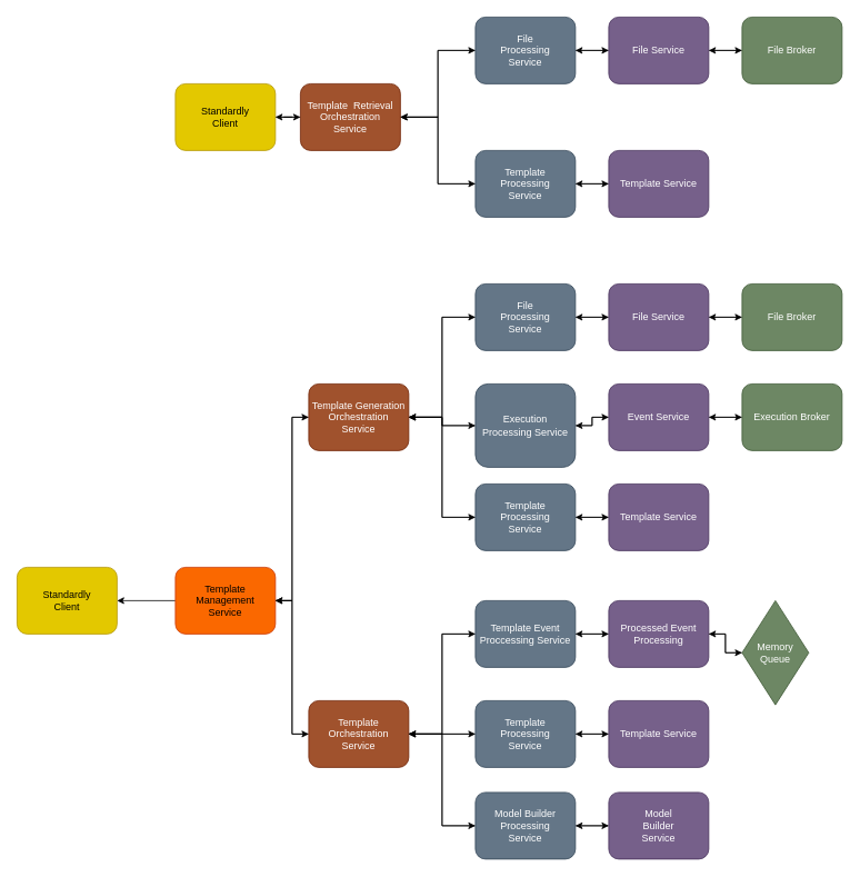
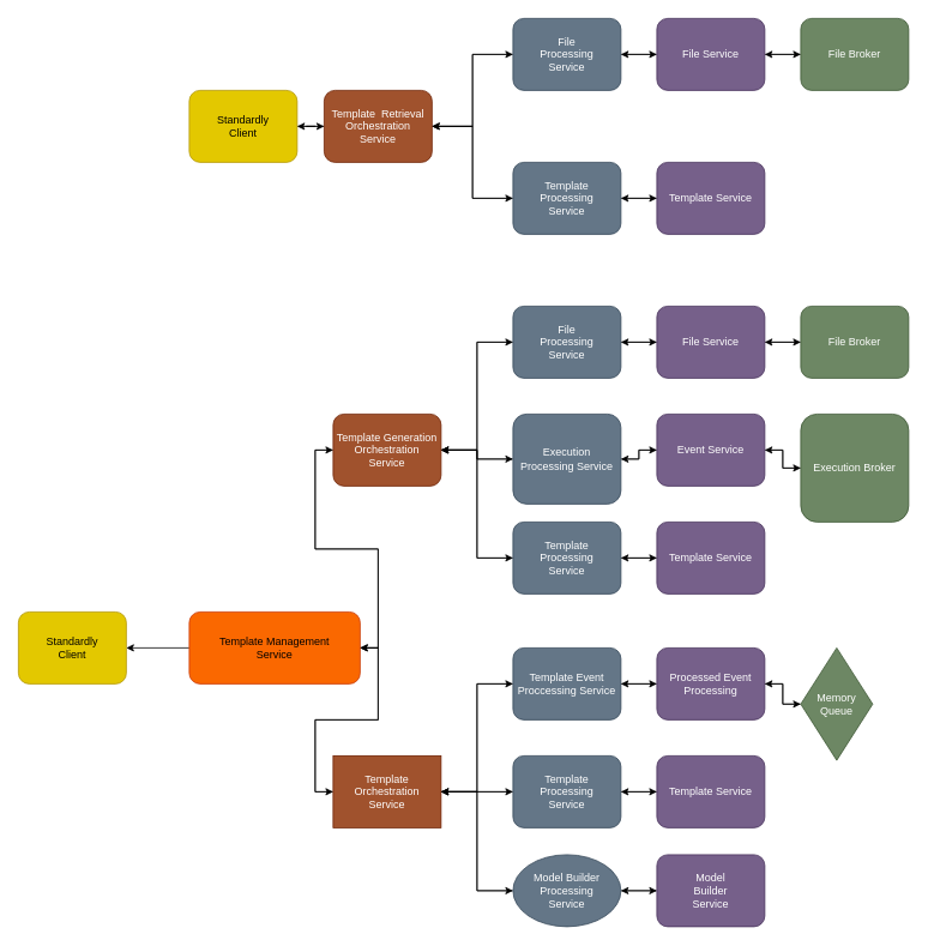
- <mxCell id="47" value="Execution Broker" style="rounded=1;whiteSpace=wrap;html=1;fillColor=#6d8764;fontColor=#ffffff;strokeColor=#3A5431;" vertex="1" parent="1"><mxGeometry x="890" y="460" width="120" height="80" as="geometry" /></mxCell>
+ <mxCell id="47" value="Execution Broker" style="rounded=1;whiteSpace=wrap;html=1;fillColor=#6d8764;fontColor=#ffffff;strokeColor=#3A5431;" vertex="1" parent="1"><mxGeometry x="890" y="460" width="120" height="120" as="geometry" /></mxCell>
- <mxCell id="40" value="Template Management &lt;br&gt;Service" style="rounded=1;whiteSpace=wrap;html=1;fillColor=#fa6800;fontColor=#000000;strokeColor=#C73500;" parent="1" vertex="1"><mxGeometry x="210" y="680" width="120" height="80" as="geometry" /></mxCell>
+ <mxCell id="40" value="Template Management &lt;br&gt;Service" style="rounded=1;whiteSpace=wrap;html=1;fillColor=#fa6800;fontColor=#000000;strokeColor=#C73500;" parent="1" vertex="1"><mxGeometry x="210" y="680" width="190" height="80" as="geometry" /></mxCell>
- <mxCell id="31" value="Template Orchestration &lt;br&gt;Service" style="rounded=1;whiteSpace=wrap;html=1;fillColor=#a0522d;fontColor=#ffffff;strokeColor=#6D1F00;" parent="1" vertex="1"><mxGeometry x="370" y="840" width="120" height="80" as="geometry" /></mxCell>
+ <mxCell id="31" value="Template Orchestration &lt;br&gt;Service" style="whiteSpace=wrap;html=1;fillColor=#a0522d;fontColor=#ffffff;strokeColor=#6D1F00;rounded=0;" parent="1" vertex="1"><mxGeometry x="370" y="840" width="120" height="80" as="geometry" /></mxCell>
- <mxCell id="36" value="Model Builder&lt;br&gt;Processing&lt;br&gt;Service" style="rounded=1;whiteSpace=wrap;html=1;fillColor=#647687;fontColor=#ffffff;strokeColor=#314354;" parent="1" vertex="1"><mxGeometry x="570" y="950" width="120" height="80" as="geometry" /></mxCell>
+ <mxCell id="36" value="Model Builder&lt;br&gt;Processing&lt;br&gt;Service" style="ellipse;whiteSpace=wrap;html=1;fillColor=#647687;fontColor=#ffffff;strokeColor=#314354;" parent="1" vertex="1"><mxGeometry x="570" y="950" width="120" height="80" as="geometry" /></mxCell>
